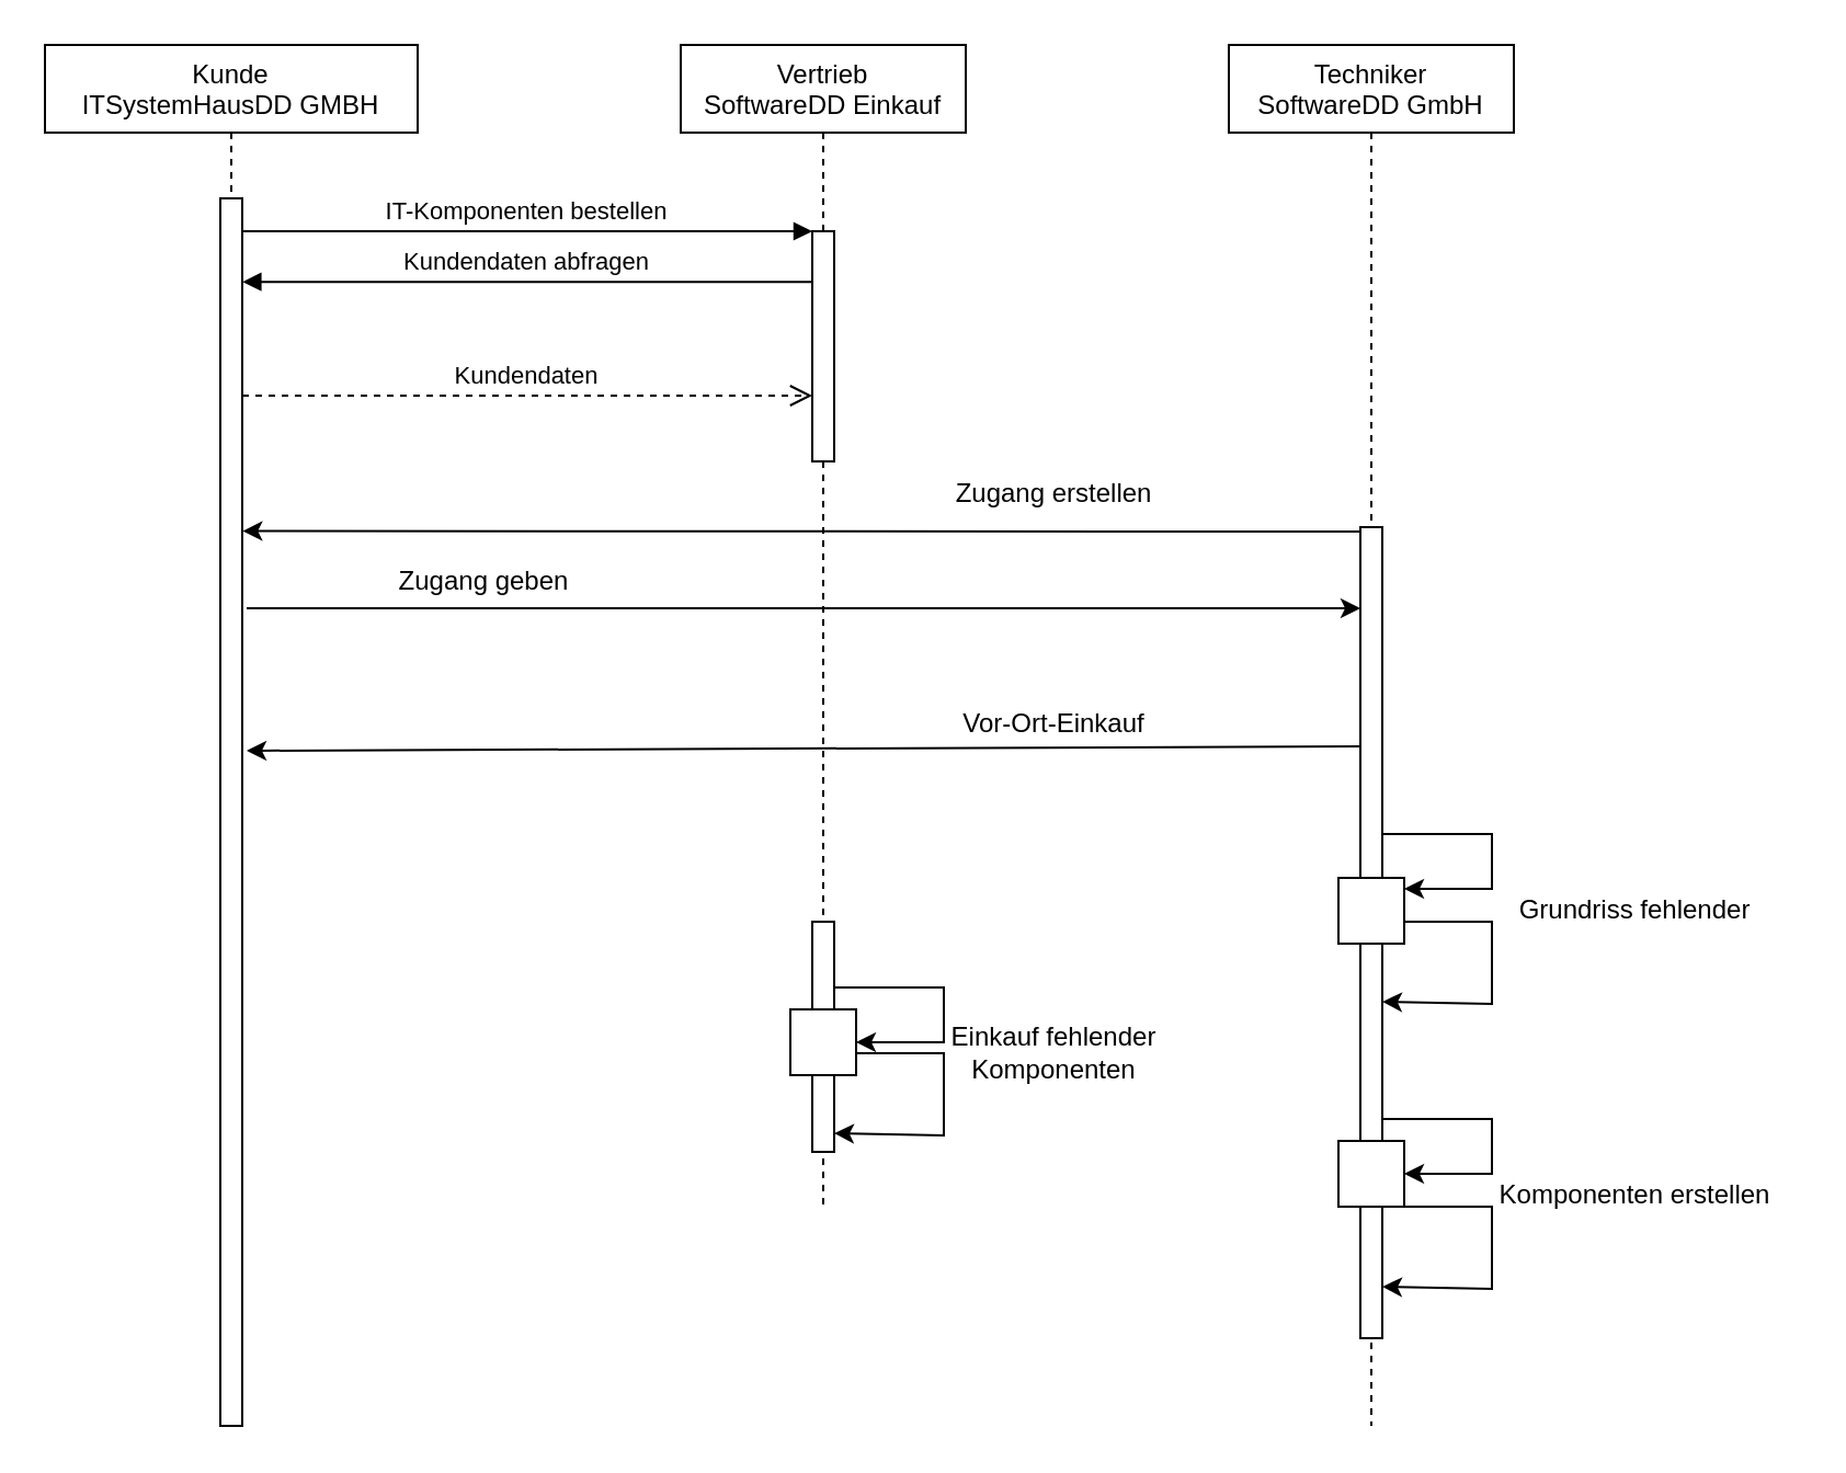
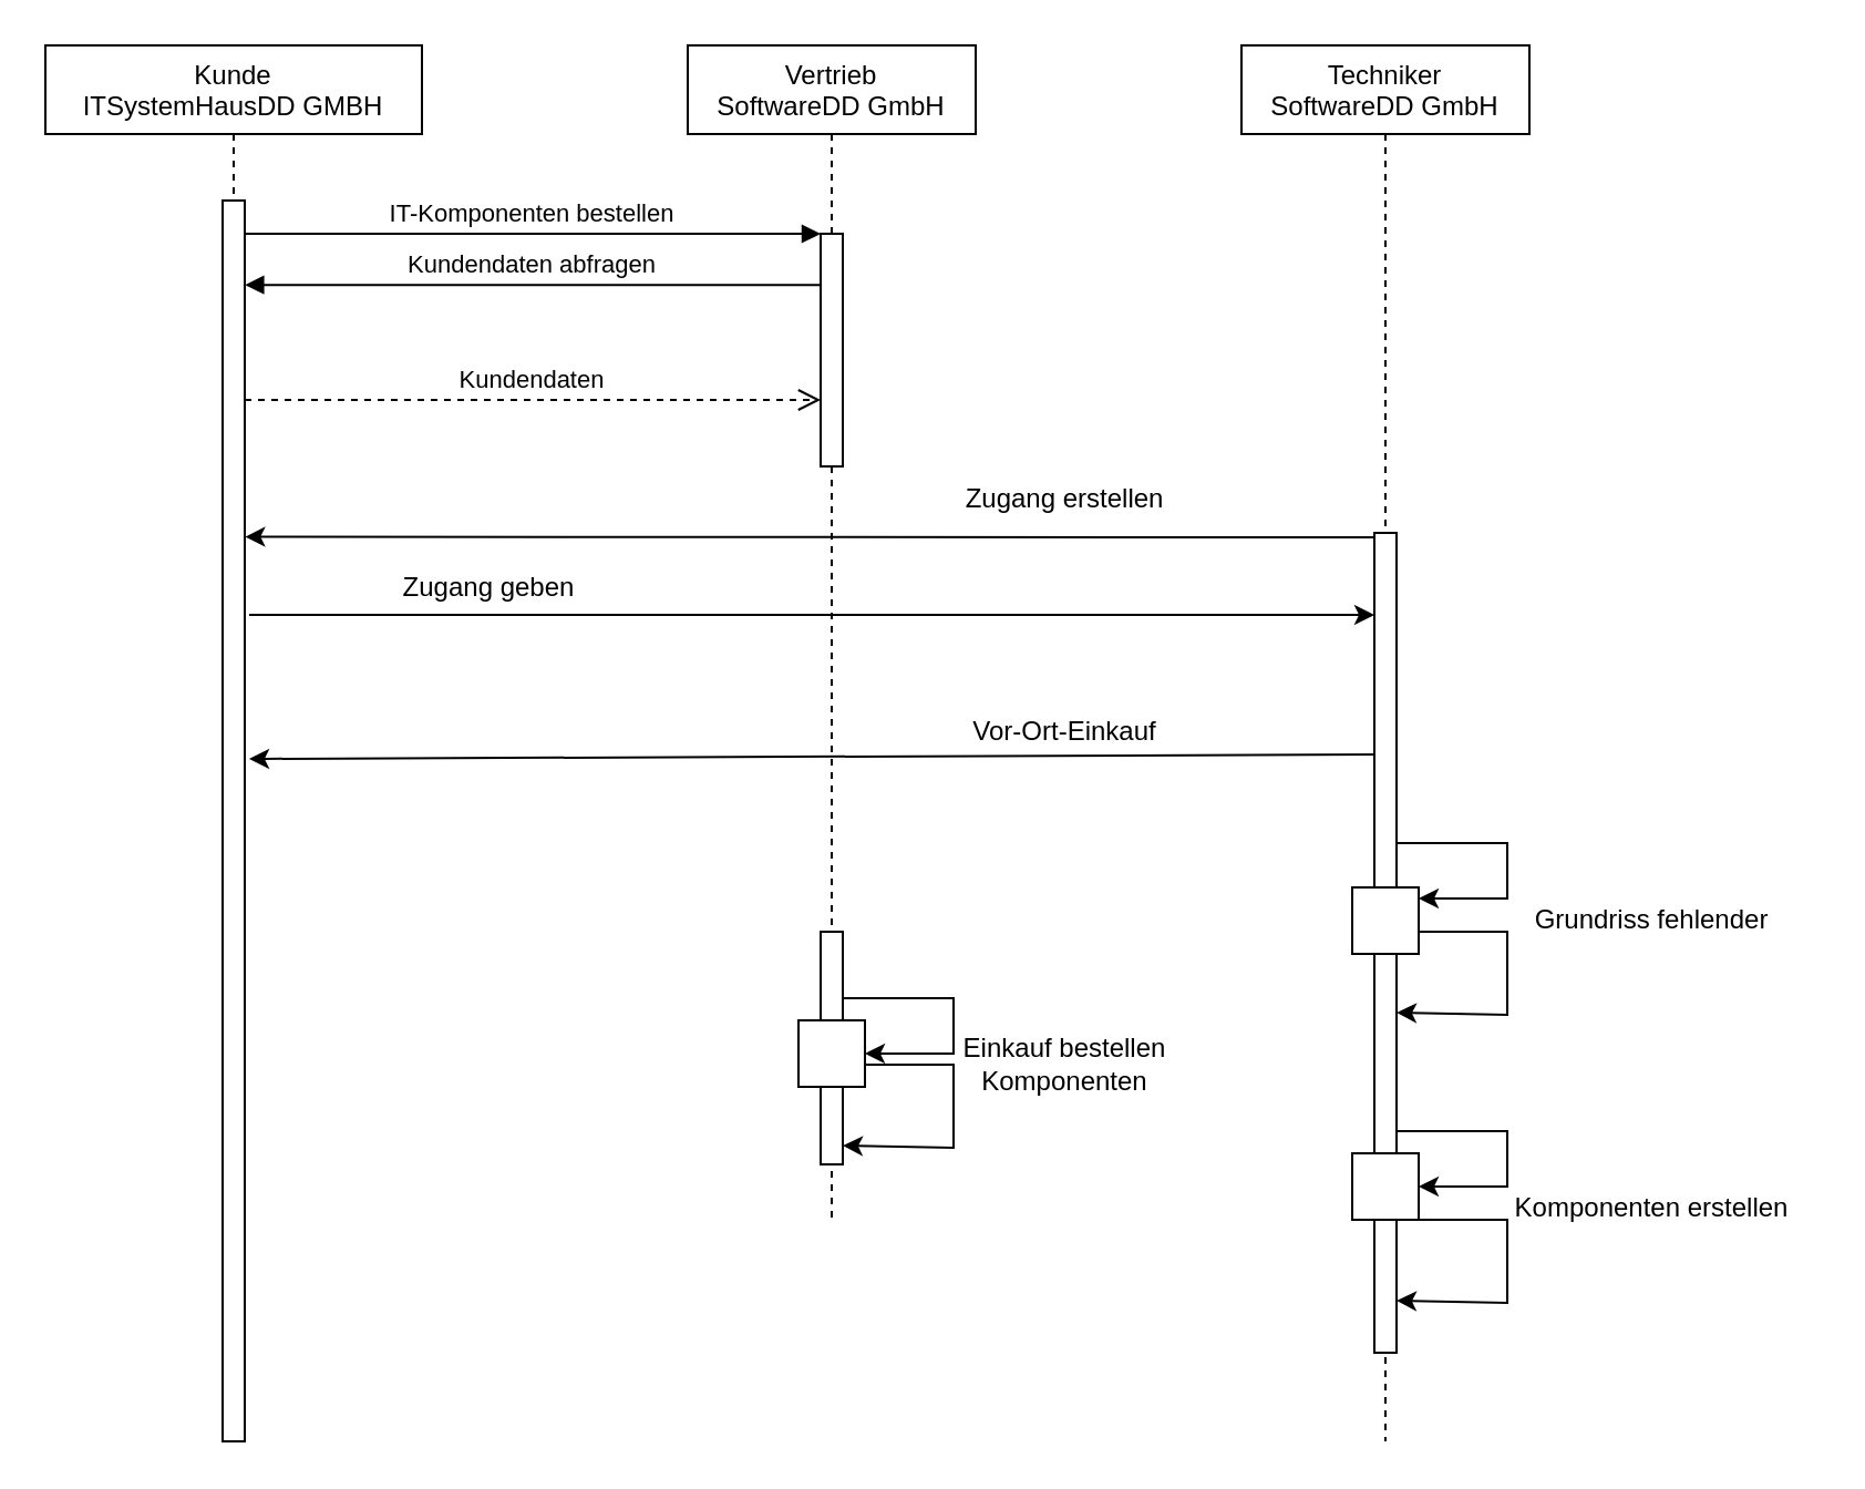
- <mxCell id="4" value="Vertrieb&#10;SoftwareDD Einkauf" style="shape=umlLifeline;perimeter=lifelinePerimeter;container=1;collapsible=0;recursiveResize=0;rounded=0;shadow=0;strokeWidth=1;" parent="1" vertex="1"><mxGeometry x="310" y="20" width="130" height="530" as="geometry" /></mxCell>
+ <mxCell id="4" value="Vertrieb&#10;SoftwareDD GmbH" style="shape=umlLifeline;perimeter=lifelinePerimeter;container=1;collapsible=0;recursiveResize=0;rounded=0;shadow=0;strokeWidth=1;" parent="1" vertex="1"><mxGeometry x="310" y="20" width="130" height="530" as="geometry" /></mxCell>
- <mxCell id="22" value="&lt;div&gt;Einkauf fehlender &lt;br&gt;&lt;/div&gt;&lt;div&gt;Komponenten&lt;/div&gt;" style="text;html=1;align=center;verticalAlign=middle;resizable=0;points=[];autosize=1;strokeColor=none;fillColor=none;" vertex="1" parent="1"><mxGeometry x="420" y="460" width="120" height="40" as="geometry" /></mxCell>
+ <mxCell id="22" value="&lt;div&gt;Einkauf bestellen &lt;br&gt;&lt;/div&gt;&lt;div&gt;Komponenten&lt;/div&gt;" style="text;html=1;align=center;verticalAlign=middle;resizable=0;points=[];autosize=1;strokeColor=none;fillColor=none;" vertex="1" parent="1"><mxGeometry x="420" y="460" width="120" height="40" as="geometry" /></mxCell>
